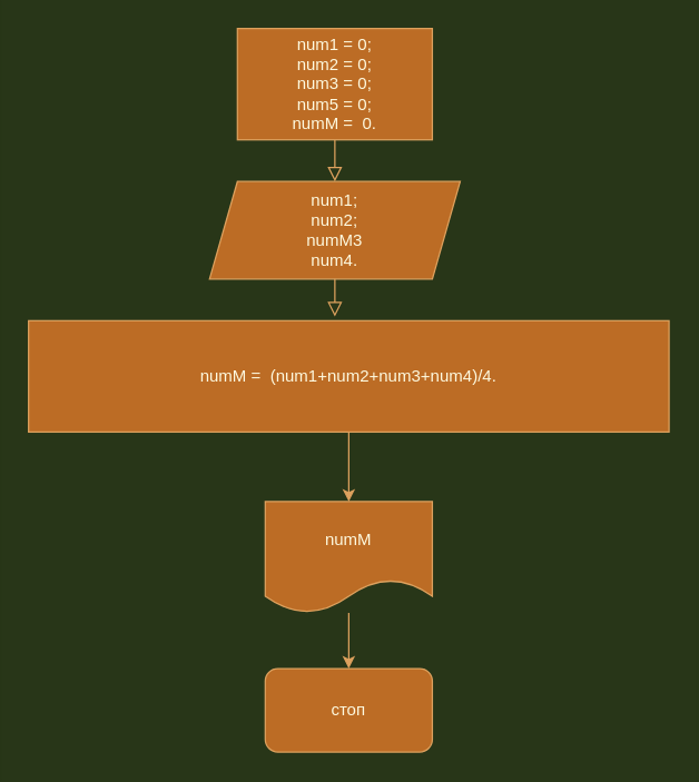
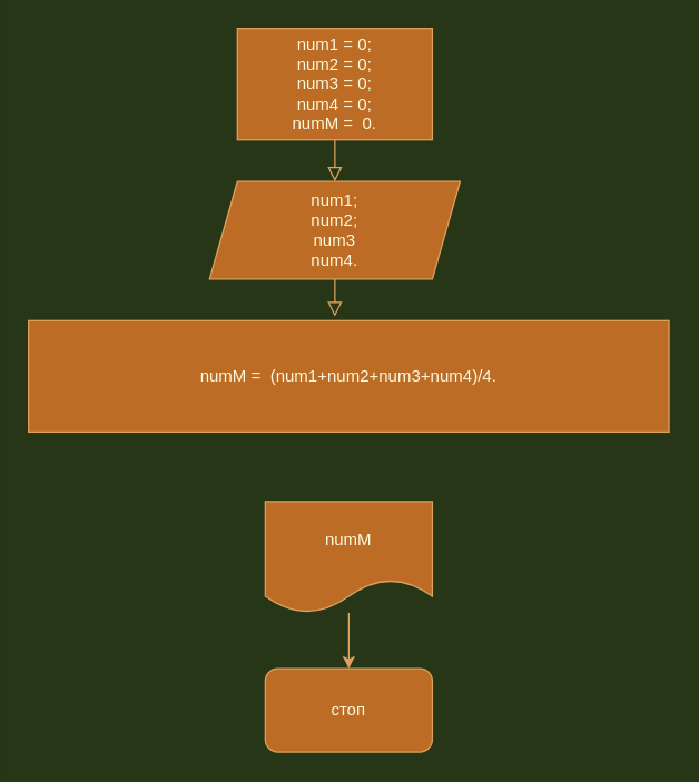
- <mxCell id="2" value="num1 = 0;&lt;br&gt;num2 = 0;&lt;br&gt;num3 = 0;&lt;br&gt;num5 = 0;&lt;br&gt;numM =&amp;nbsp; 0." style="rounded=0;whiteSpace=wrap;html=1;fillColor=#BC6C25;strokeColor=#DDA15E;fontColor=#FEFAE0;" vertex="1" parent="1"><mxGeometry x="170" y="20" width="140" height="80" as="geometry" /></mxCell>
+ <mxCell id="2" value="num1 = 0;&lt;br&gt;num2 = 0;&lt;br&gt;num3 = 0;&lt;br&gt;num4 = 0;&lt;br&gt;numM =&amp;nbsp; 0." style="rounded=0;whiteSpace=wrap;html=1;fillColor=#BC6C25;strokeColor=#DDA15E;fontColor=#FEFAE0;" vertex="1" parent="1"><mxGeometry x="170" y="20" width="140" height="80" as="geometry" /></mxCell>
- <mxCell id="3" value="num1;&lt;br&gt;num2;&lt;br&gt;numM3&lt;br&gt;num4." style="shape=parallelogram;perimeter=parallelogramPerimeter;whiteSpace=wrap;html=1;fixedSize=1;fillColor=#BC6C25;strokeColor=#DDA15E;fontColor=#FEFAE0;" vertex="1" parent="1"><mxGeometry x="150" y="130" width="180" height="70" as="geometry" /></mxCell>
+ <mxCell id="3" value="num1;&lt;br&gt;num2;&lt;br&gt;num3&lt;br&gt;num4." style="shape=parallelogram;perimeter=parallelogramPerimeter;whiteSpace=wrap;html=1;fixedSize=1;fillColor=#BC6C25;strokeColor=#DDA15E;fontColor=#FEFAE0;" vertex="1" parent="1"><mxGeometry x="150" y="130" width="180" height="70" as="geometry" /></mxCell>
- <mxCell id="5" value="" style="edgeStyle=none;rounded=0;orthogonalLoop=1;jettySize=auto;html=1;labelBackgroundColor=#283618;strokeColor=#DDA15E;fontColor=#FEFAE0;" edge="1" parent="1" source="6" target="9"><mxGeometry relative="1" as="geometry" /></mxCell>
